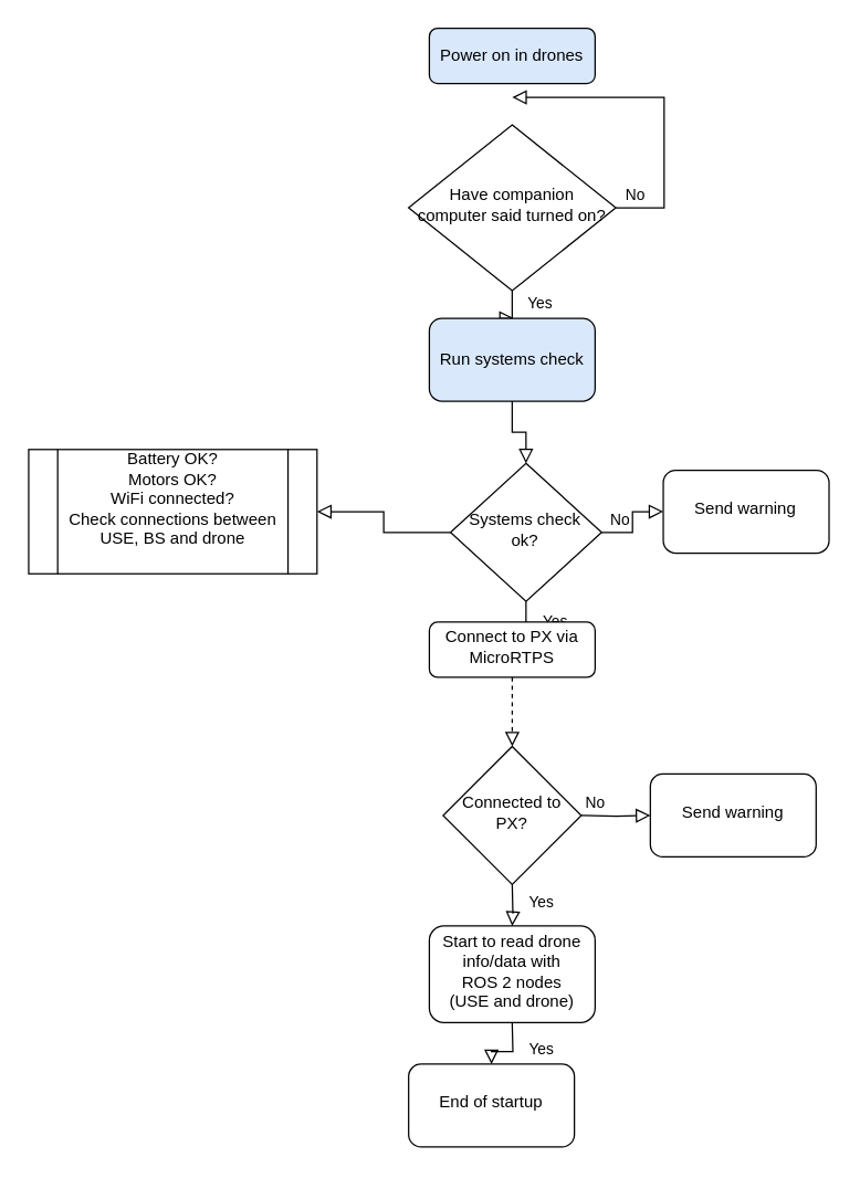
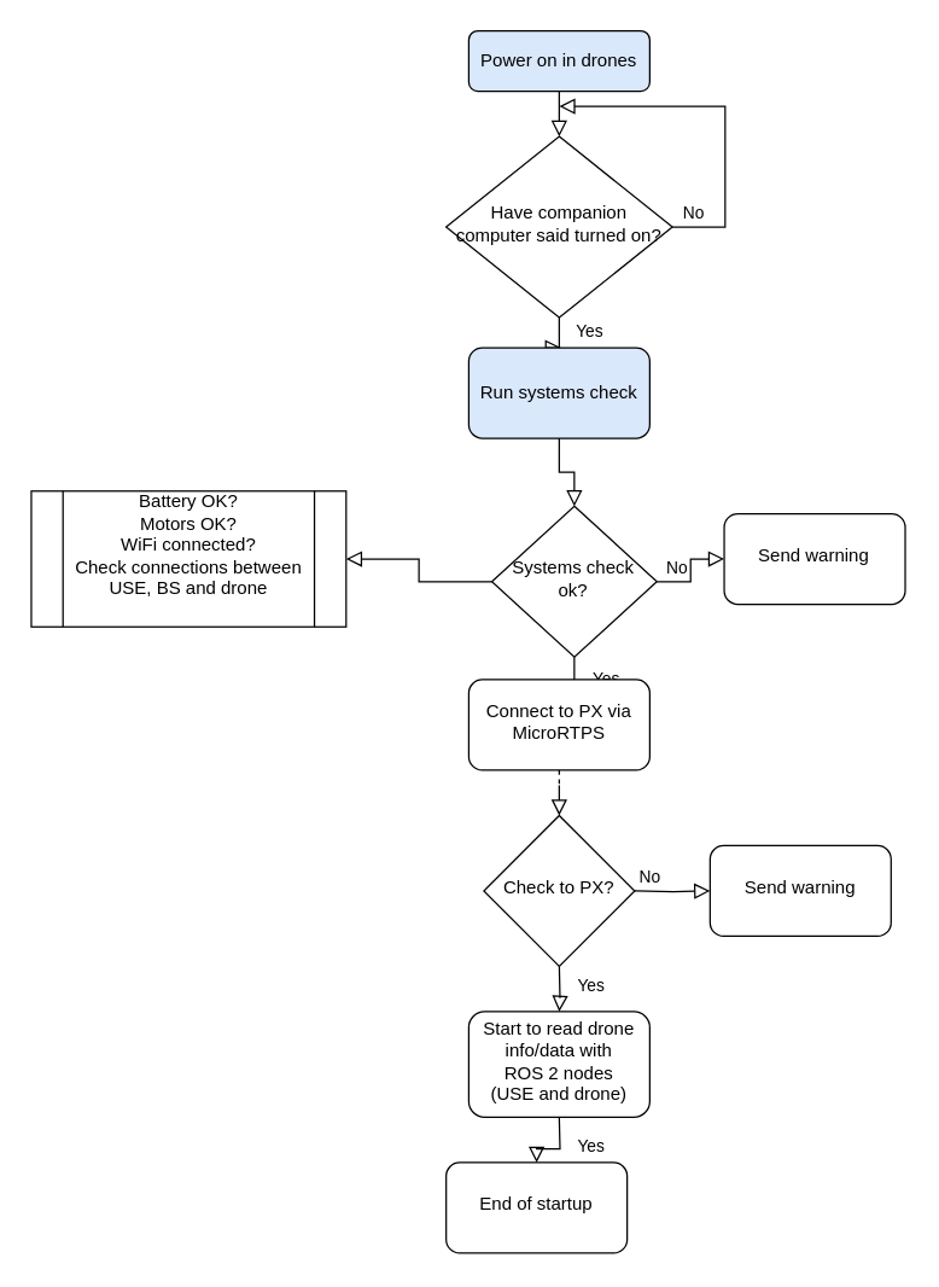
+ <mxCell id="2" value="" style="edgeStyle=orthogonalEdgeStyle;rounded=0;orthogonalLoop=1;jettySize=auto;html=1;endArrow=block;endFill=0;endSize=8;strokeWidth=1;entryX=0.5;entryY=0;entryDx=0;entryDy=0;" parent="1" source="3" target="8" edge="1"><mxGeometry relative="1" as="geometry"><mxPoint x="371.333" y="125" as="targetPoint" /></mxGeometry></mxCell>
- <mxCell id="19" value="Connect to PX via MicroRTPS" style="whiteSpace=wrap;html=1;shadow=0;strokeWidth=1;spacing=6;spacingTop=-4;rounded=1;" vertex="1" parent="1"><mxGeometry x="310.035" y="450" width="120" height="40" as="geometry" /></mxCell>
+ <mxCell id="19" value="Connect to PX via MicroRTPS" style="whiteSpace=wrap;html=1;shadow=0;strokeWidth=1;spacing=6;spacingTop=-4;rounded=1;" vertex="1" parent="1"><mxGeometry x="310.035" y="450" width="120" height="60" as="geometry" /></mxCell>
- <mxCell id="21" value="Connected to PX?" style="rhombus;whiteSpace=wrap;html=1;rounded=0;shadow=0;strokeWidth=1;spacing=6;spacingTop=-4;" vertex="1" parent="1"><mxGeometry x="320.02" y="540" width="100.02" height="99.98" as="geometry" /></mxCell>
+ <mxCell id="21" value="Check to PX?" style="rhombus;whiteSpace=wrap;html=1;rounded=0;shadow=0;strokeWidth=1;spacing=6;spacingTop=-4;" vertex="1" parent="1"><mxGeometry x="320.02" y="540" width="100.02" height="99.98" as="geometry" /></mxCell>
